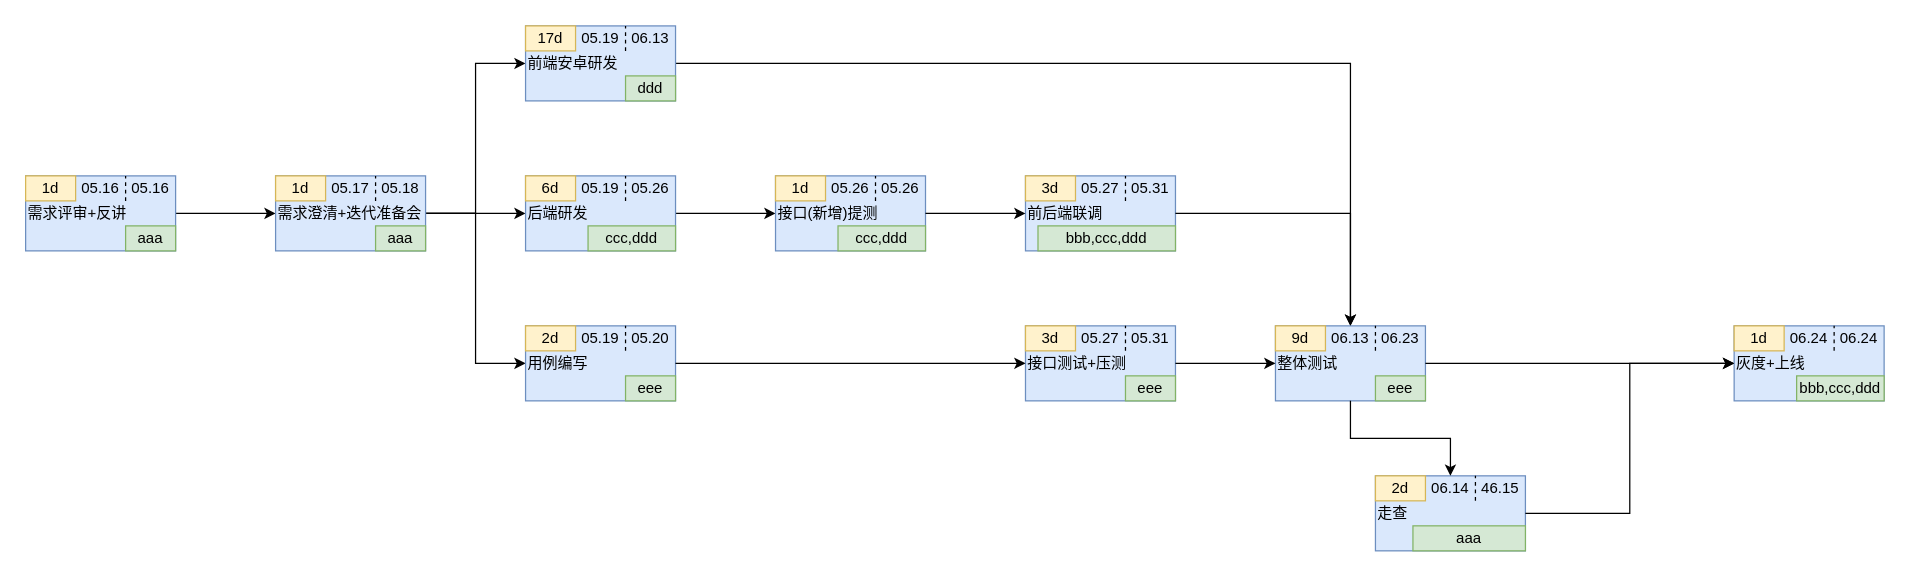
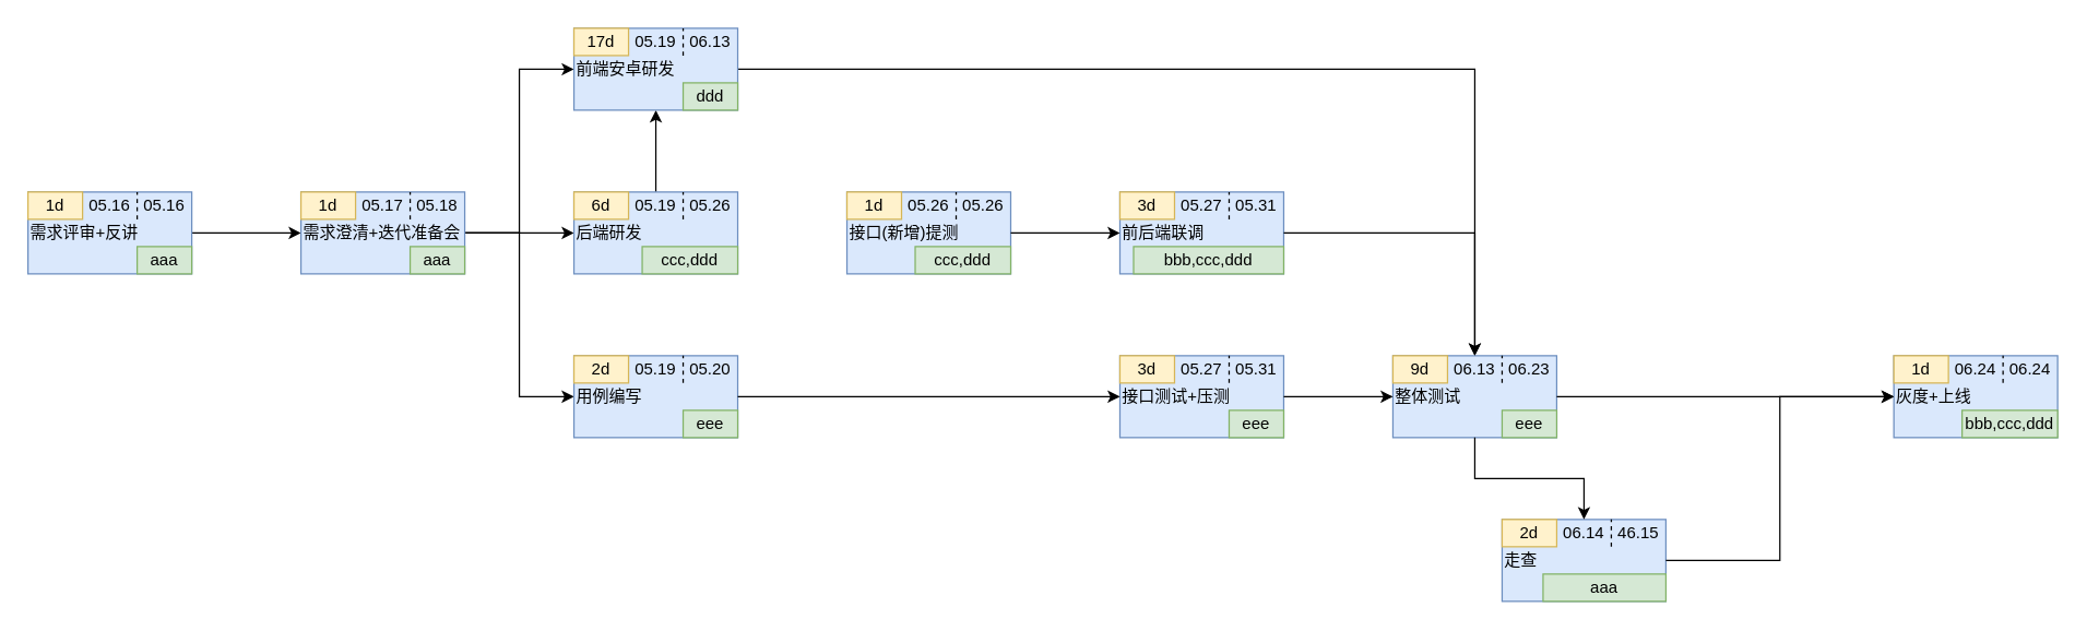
- <mxCell id="18" style="edgeStyle=orthogonalEdgeStyle;rounded=0;orthogonalLoop=1;jettySize=auto;html=1;entryX=0;entryY=0.5;entryDx=0;entryDy=0;" parent="1" source="19" target="48" edge="1"><mxGeometry relative="1" as="geometry" /></mxCell>
+ <mxCell id="18" style="edgeStyle=orthogonalEdgeStyle;rounded=0;orthogonalLoop=1;jettySize=auto;html=1;" parent="1" source="19" target="26" edge="1"><mxGeometry relative="1" as="geometry" /></mxCell>
